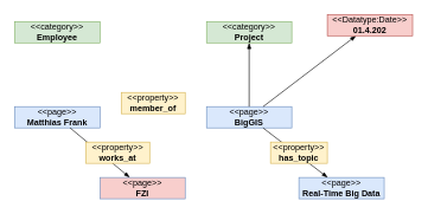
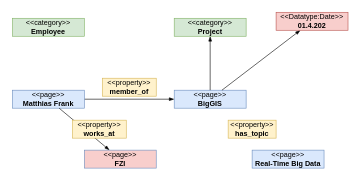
+ <mxCell id="2" style="edgeStyle=none;rounded=0;comic=0;orthogonalLoop=1;jettySize=auto;html=1;endArrow=blockThin;endFill=1;strokeWidth=1;fontSize=12;fontColor=#0000FF;" parent="1" source="3" target="4" edge="1"><mxGeometry relative="1" as="geometry"><mxPoint x="330" y="110" as="targetPoint" /></mxGeometry></mxCell>
- <mxCell id="11" style="edgeStyle=none;rounded=0;comic=0;orthogonalLoop=1;jettySize=auto;html=1;endArrow=blockThin;endFill=1;strokeWidth=1;fontSize=12;fontColor=#0000FF;" parent="1" source="4" target="9" edge="1"><mxGeometry relative="1" as="geometry"><mxPoint x="340.417" y="120" as="targetPoint" /><mxPoint x="172.083" y="180" as="sourcePoint" /></mxGeometry></mxCell>
